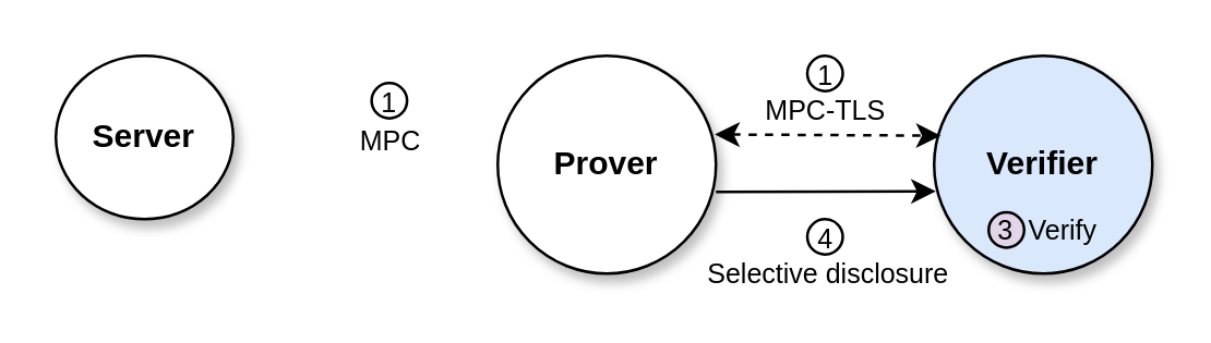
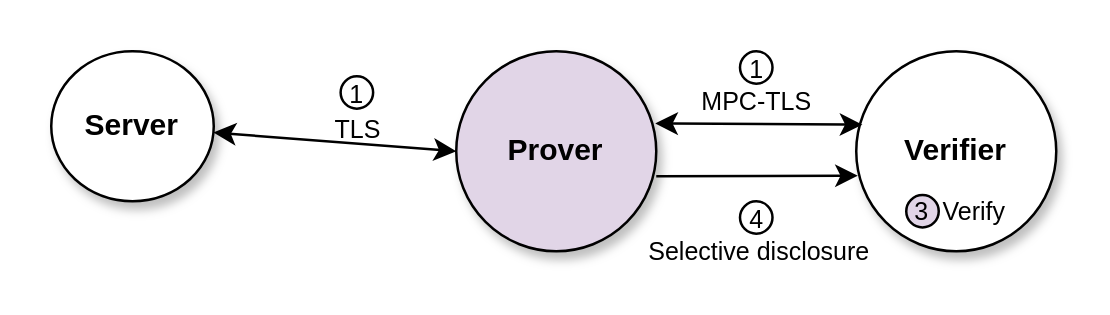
- <mxCell id="7" value="" style="endArrow=classic;html=1;rounded=0;startArrow=classic;startFill=1;entryX=0.031;entryY=0.367;entryDx=0;entryDy=0;entryPerimeter=0;exitX=0.995;exitY=0.361;exitDx=0;exitDy=0;exitPerimeter=0;dashed=1;" parent="1" source="2" target="4" edge="1"><mxGeometry width="50" height="50" relative="1" as="geometry"><mxPoint x="332" y="250" as="sourcePoint" /><mxPoint x="382" y="200" as="targetPoint" /></mxGeometry></mxCell>
+ <mxCell id="7" value="" style="endArrow=classic;html=1;rounded=0;startArrow=classic;startFill=1;entryX=0.031;entryY=0.367;entryDx=0;entryDy=0;entryPerimeter=0;exitX=0.995;exitY=0.361;exitDx=0;exitDy=0;exitPerimeter=0;" parent="1" source="2" target="4" edge="1"><mxGeometry width="50" height="50" relative="1" as="geometry"><mxPoint x="332" y="250" as="sourcePoint" /><mxPoint x="382" y="200" as="targetPoint" /></mxGeometry></mxCell>
- <mxCell id="6" value="MPC" style="whiteSpace=wrap;html=1;fillColor=none;strokeColor=none;fontSize=10;" parent="1" vertex="1"><mxGeometry x="108.5" y="46" width="67.5" height="10" as="geometry" /></mxCell>
+ <mxCell id="6" value="TLS" style="whiteSpace=wrap;html=1;fillColor=none;strokeColor=none;fontSize=10;" parent="1" vertex="1"><mxGeometry x="108.5" y="46" width="67.5" height="10" as="geometry" /></mxCell>
+ <mxCell id="5" value="" style="endArrow=classic;startArrow=classic;html=1;rounded=0;entryX=0;entryY=0.5;entryDx=0;entryDy=0;" parent="1" source="3" target="2" edge="1"><mxGeometry width="50" height="50" relative="1" as="geometry"><mxPoint x="332" y="250" as="sourcePoint" /><mxPoint x="382" y="200" as="targetPoint" /></mxGeometry></mxCell>
- <mxCell id="2" value="Prover" style="ellipse;whiteSpace=wrap;html=1;aspect=fixed;shadow=1;fontStyle=1" parent="1" vertex="1"><mxGeometry x="182" y="20" width="80" height="80" as="geometry" /></mxCell>
+ <mxCell id="2" value="Prover" style="ellipse;whiteSpace=wrap;html=1;aspect=fixed;shadow=1;fontStyle=1;fillColor=#e1d5e7;" parent="1" vertex="1"><mxGeometry x="182" y="20" width="80" height="80" as="geometry" /></mxCell>
- <mxCell id="4" value="Verifier" style="ellipse;whiteSpace=wrap;html=1;aspect=fixed;shadow=1;fontStyle=1;fillColor=#dae8fc;" parent="1" vertex="1"><mxGeometry x="342" y="20" width="80" height="80" as="geometry" /></mxCell>
+ <mxCell id="4" value="Verifier" style="ellipse;whiteSpace=wrap;html=1;aspect=fixed;shadow=1;fontStyle=1" parent="1" vertex="1"><mxGeometry x="342" y="20" width="80" height="80" as="geometry" /></mxCell>
